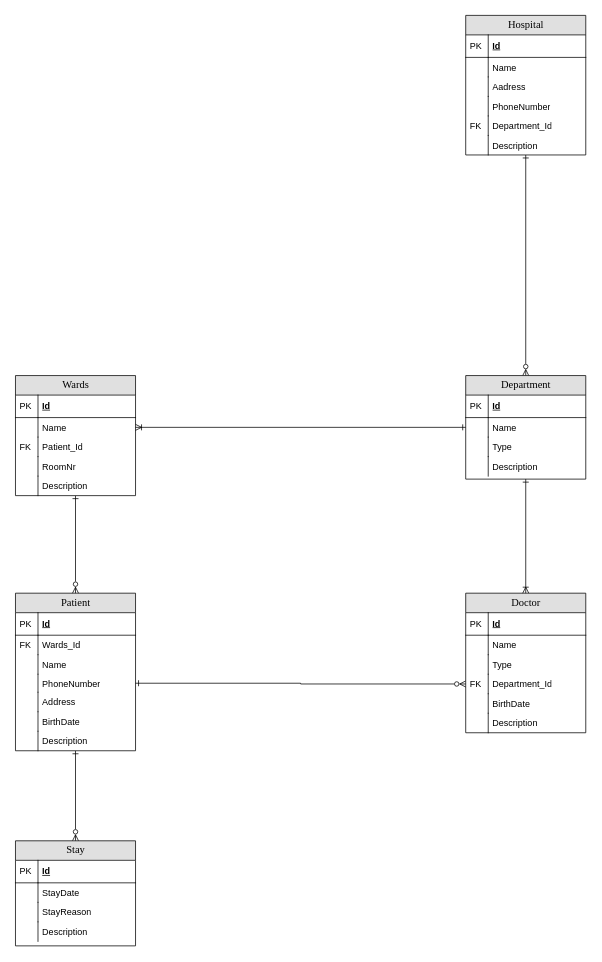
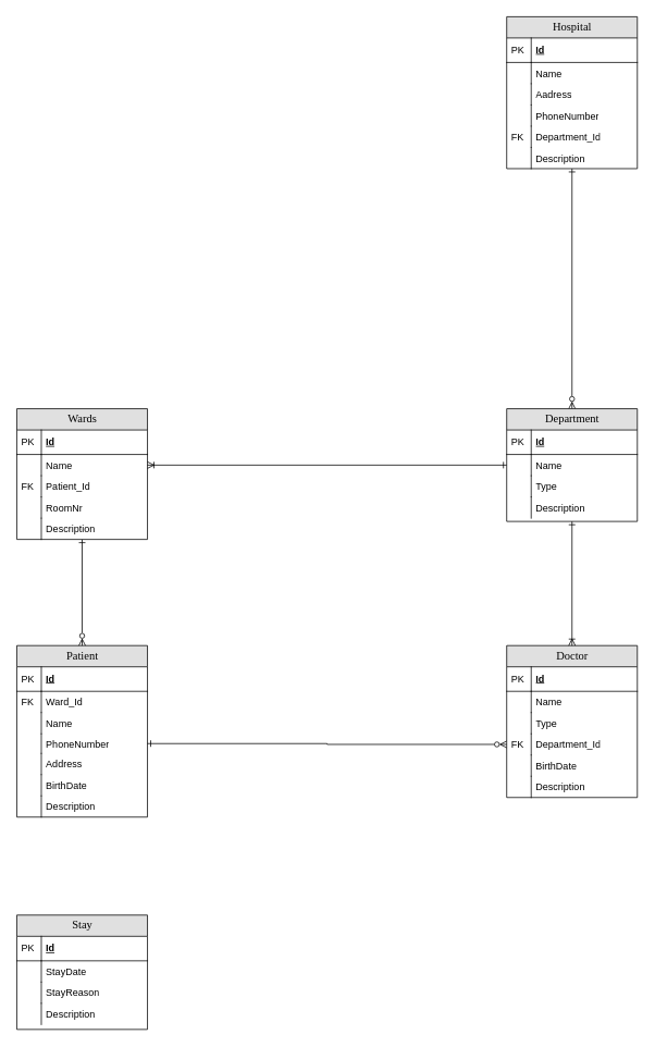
- <mxCell id="20" value="Wards_Id" style="shape=partialRectangle;top=0;left=0;right=0;bottom=0;html=1;align=left;verticalAlign=top;fillColor=none;spacingLeft=34;spacingRight=4;whiteSpace=wrap;overflow=hidden;rotatable=0;points=[[0,0.5],[1,0.5]];portConstraint=eastwest;dropTarget=0;" vertex="1" parent="17"><mxGeometry y="56" width="160" height="26" as="geometry" /></mxCell>
+ <mxCell id="20" value="Ward_Id" style="shape=partialRectangle;top=0;left=0;right=0;bottom=0;html=1;align=left;verticalAlign=top;fillColor=none;spacingLeft=34;spacingRight=4;whiteSpace=wrap;overflow=hidden;rotatable=0;points=[[0,0.5],[1,0.5]];portConstraint=eastwest;dropTarget=0;" vertex="1" parent="17"><mxGeometry y="56" width="160" height="26" as="geometry" /></mxCell>
- <mxCell id="16" style="edgeStyle=orthogonalEdgeStyle;rounded=0;orthogonalLoop=1;jettySize=auto;html=1;entryX=0.5;entryY=0;entryDx=0;entryDy=0;startArrow=ERone;startFill=0;endArrow=ERzeroToMany;endFill=0;" edge="1" parent="1" source="17" target="67"><mxGeometry relative="1" as="geometry" /></mxCell>
